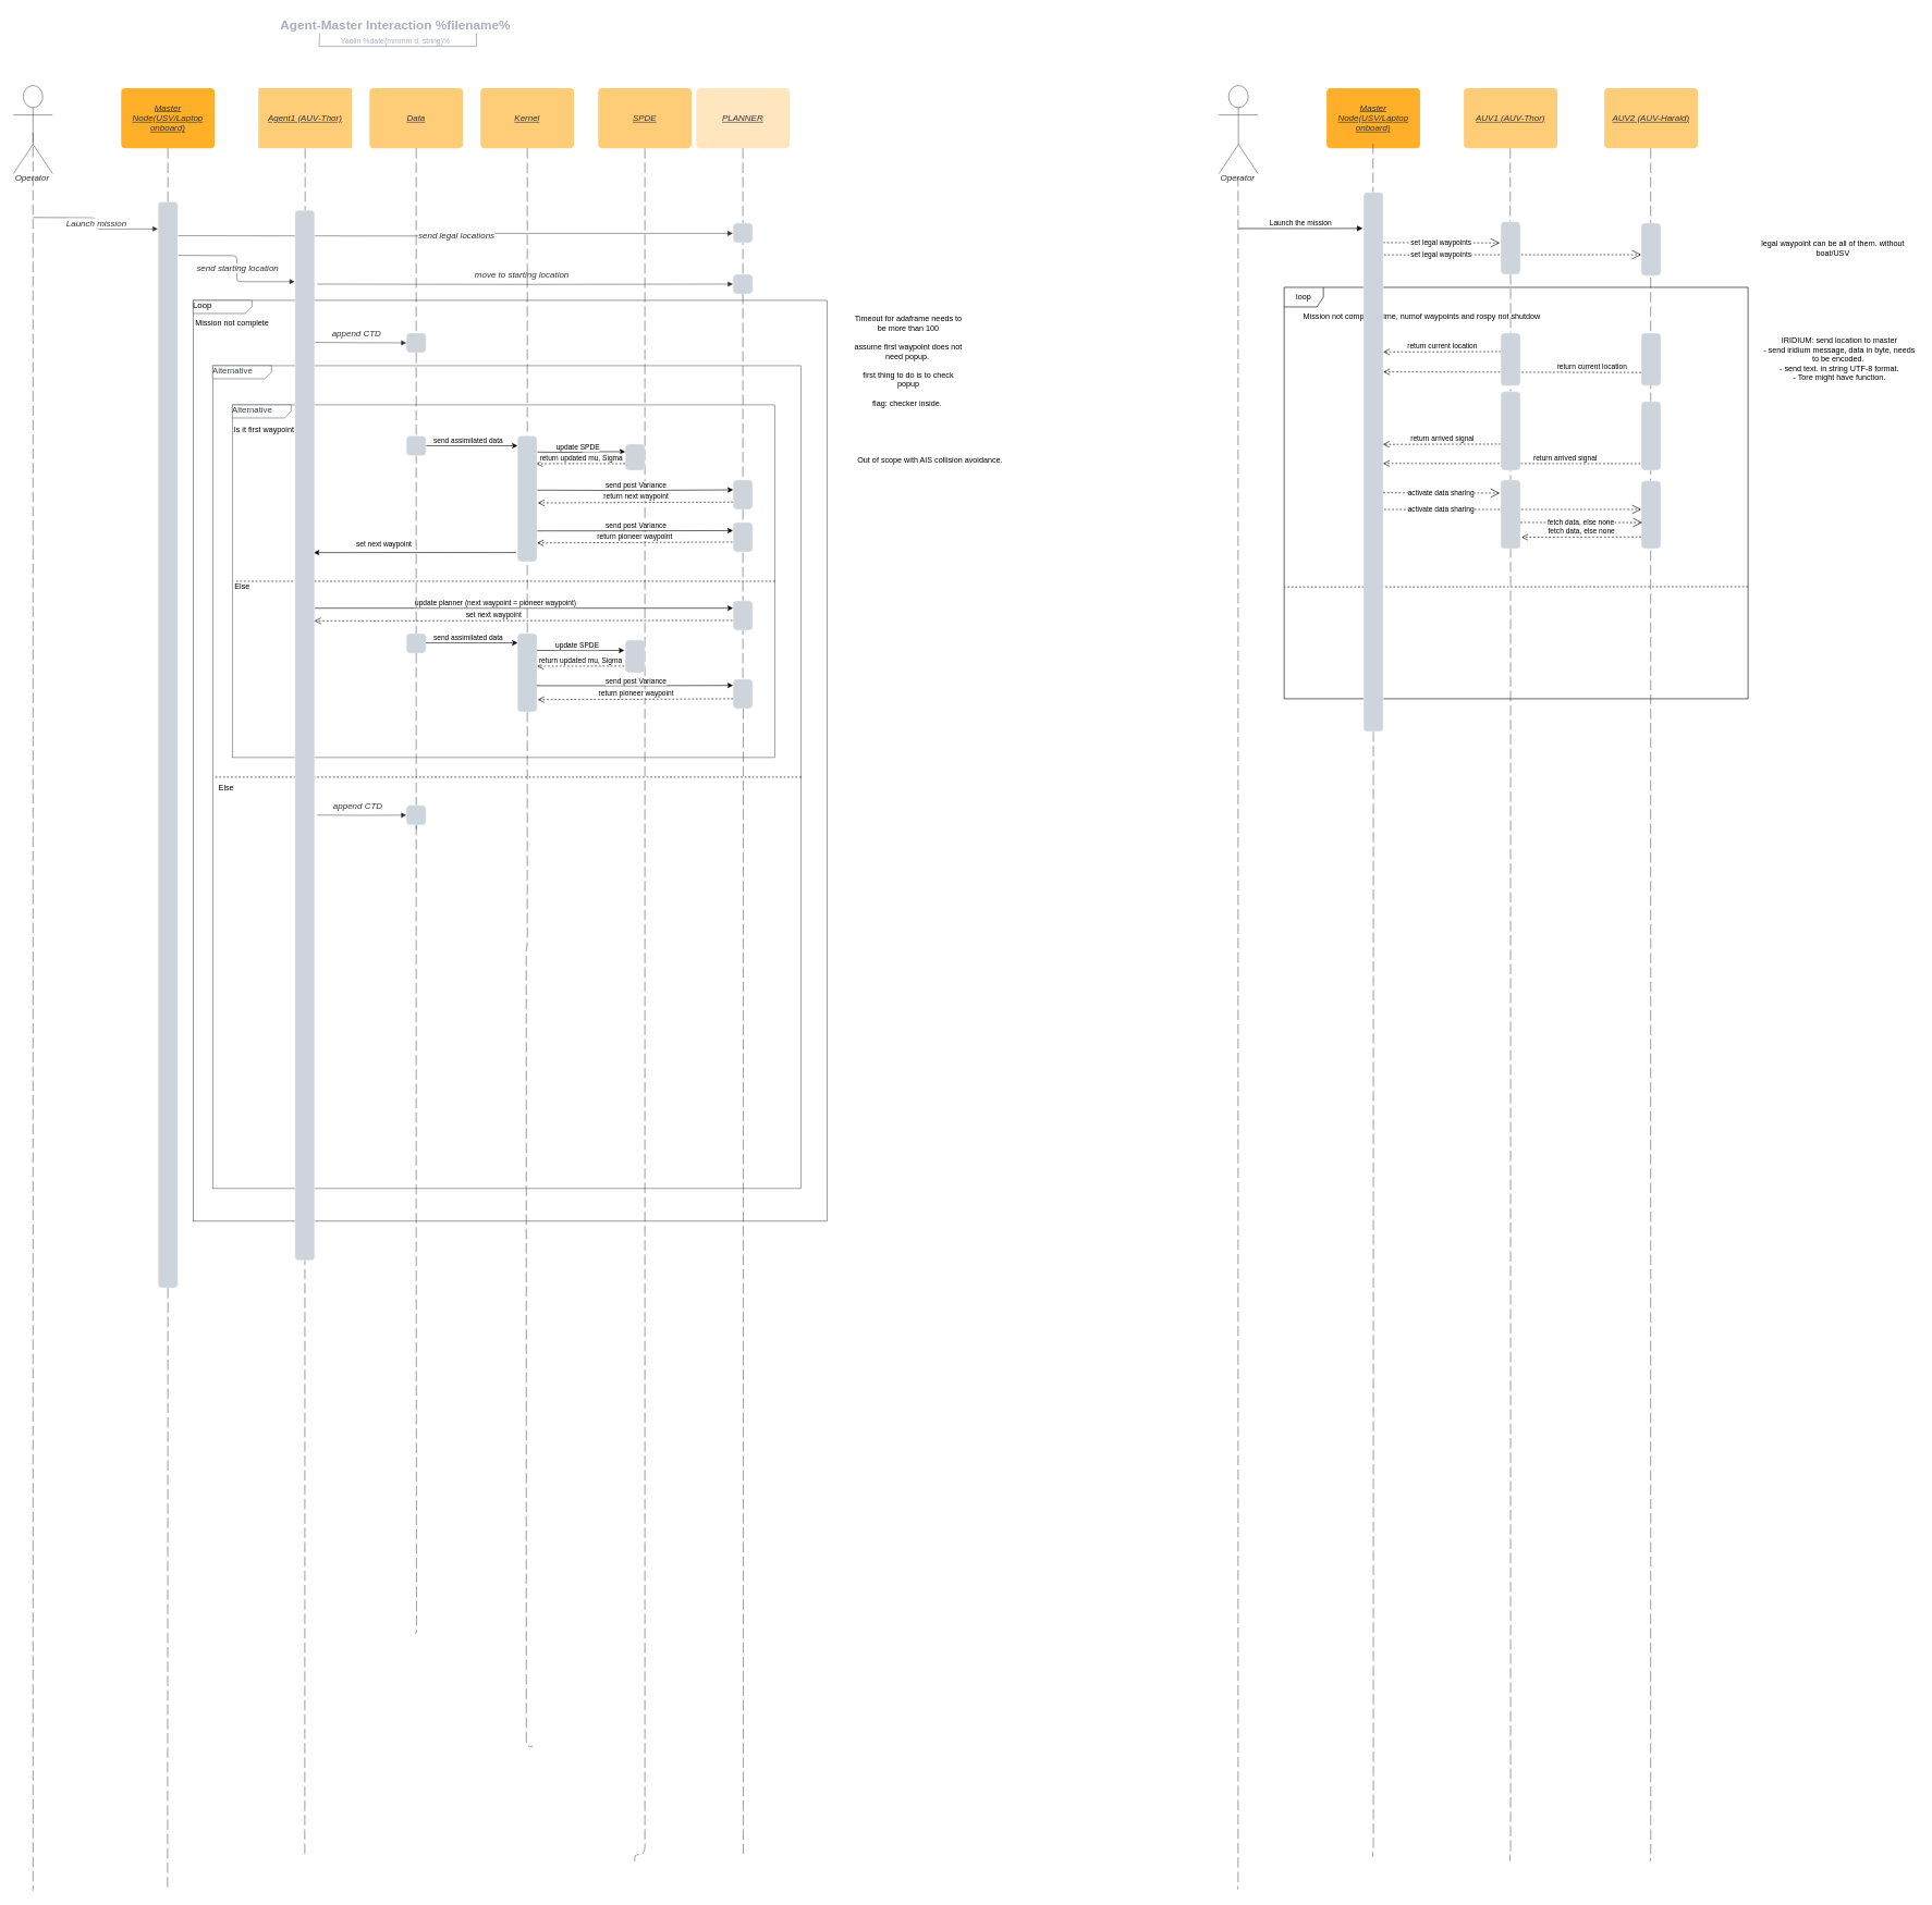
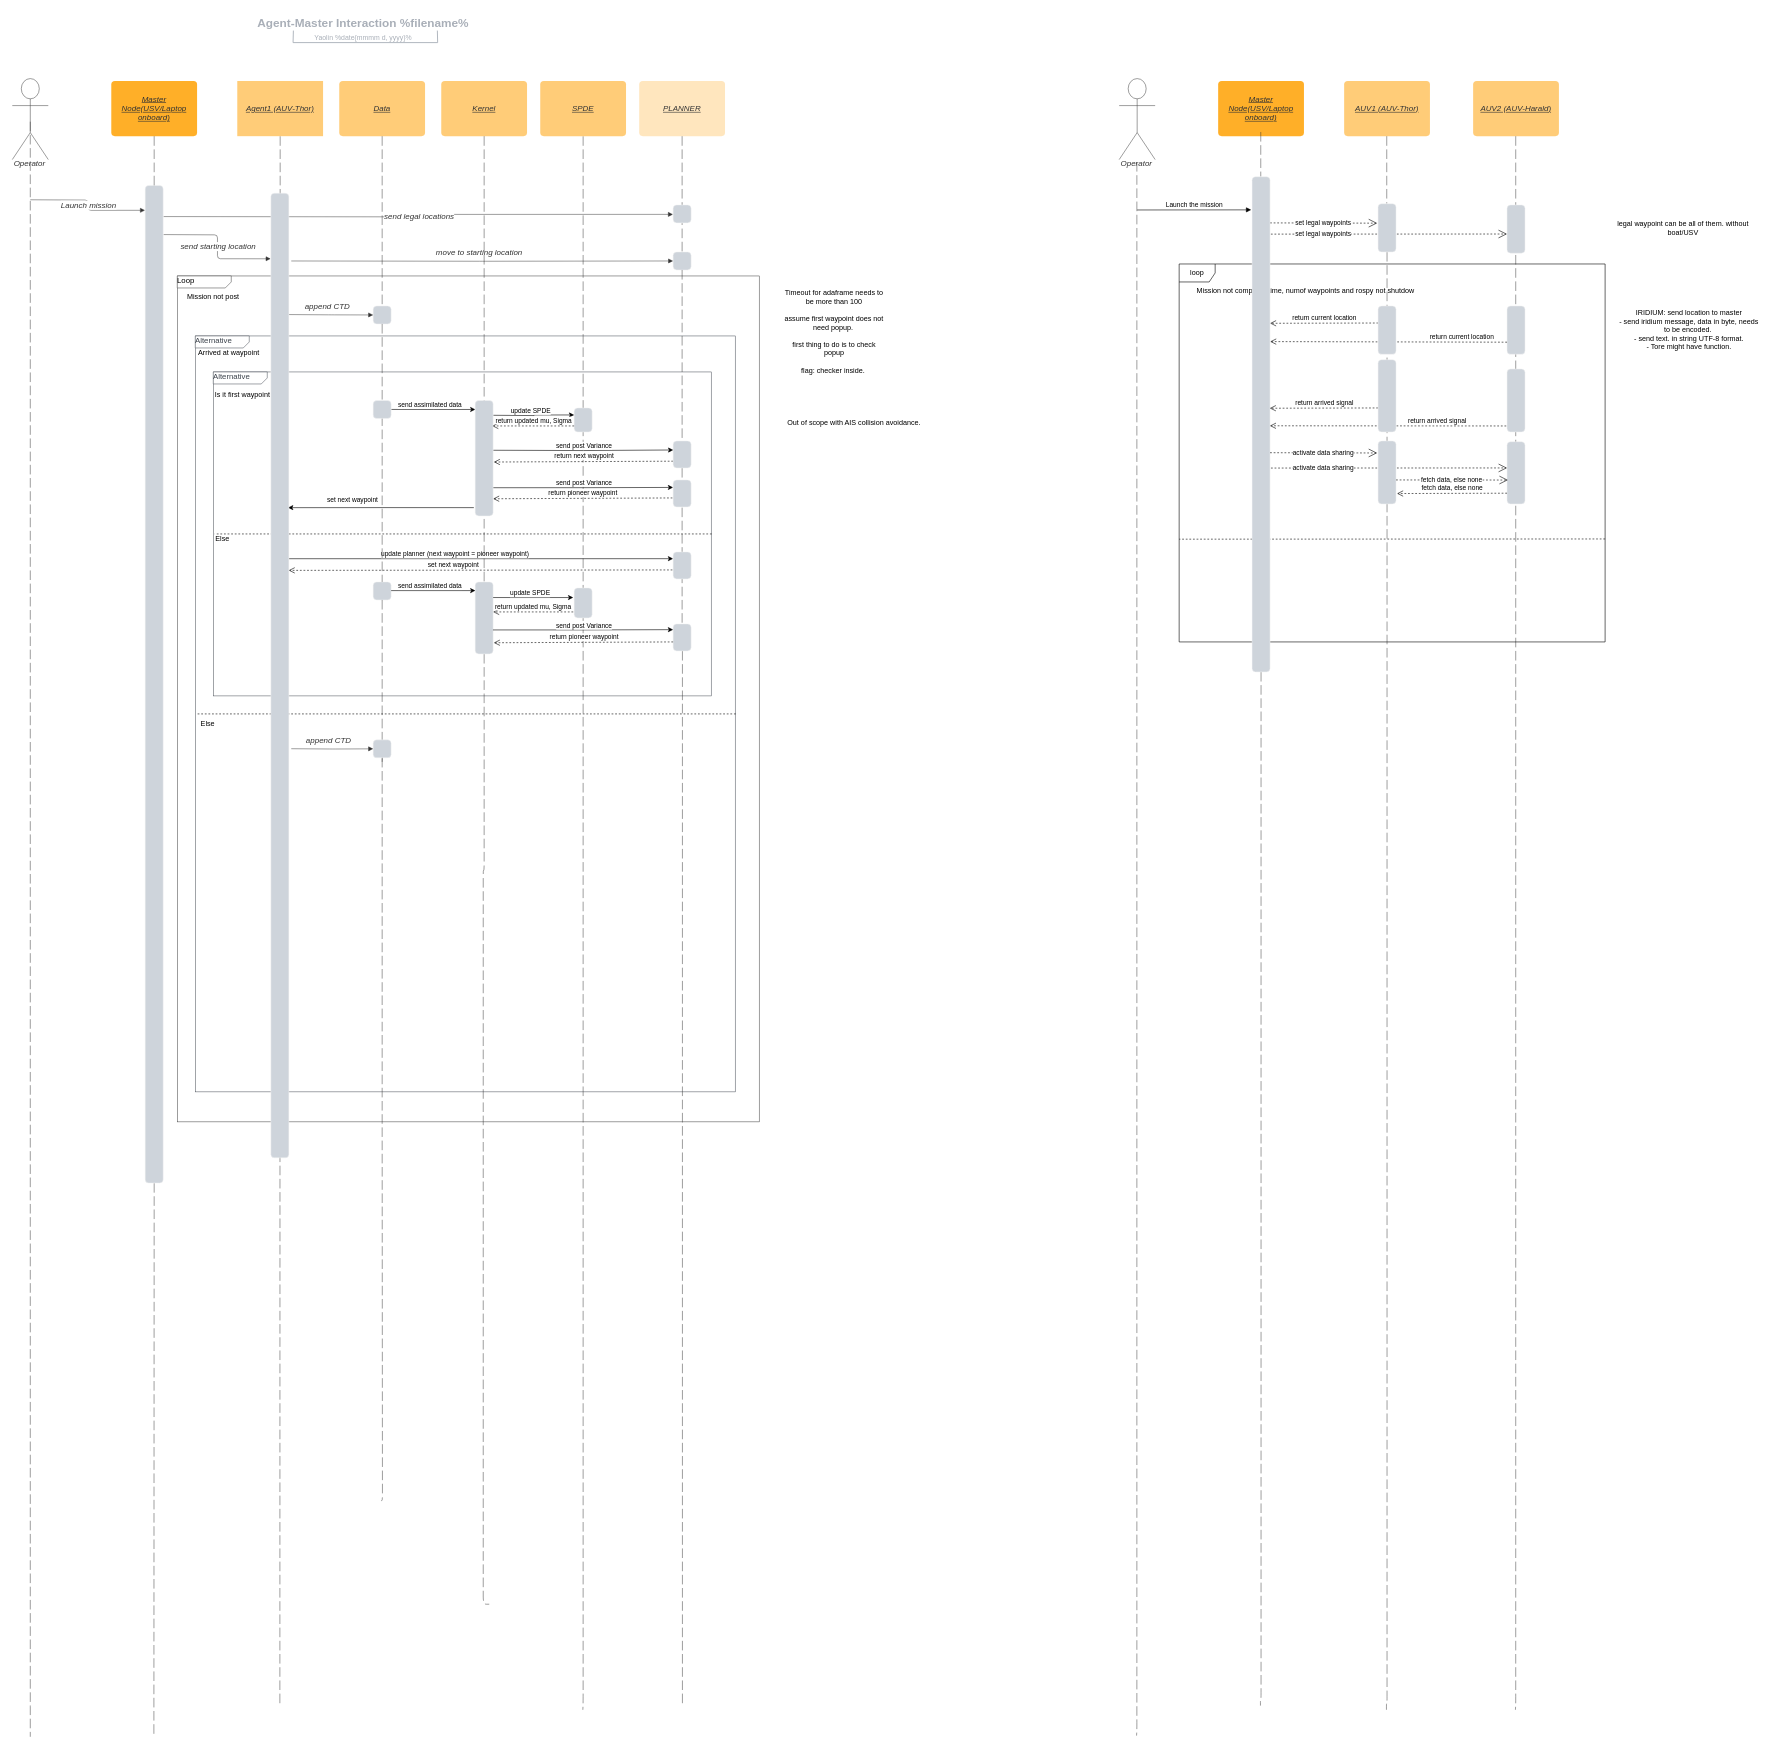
- <mxCell id="18" value="Yaolin %date{mmmm d, string}%" style="html=1;overflow=block;blockSpacing=1;whiteSpace=wrap;fontSize=11.5;fontColor=#a9afb8;align=center;spacingLeft=7;spacingRight=7;spacingTop=2;spacing=3;strokeOpacity=0;fillOpacity=0;rounded=1;absoluteArcSize=1;arcSize=12;fillColor=#ffffff;strokeWidth=1.5;" parent="16" vertex="1"><mxGeometry y="31" width="640" height="14" as="geometry" /></mxCell>
+ <mxCell id="18" value="Yaolin %date{mmmm d, yyyy}%" style="html=1;overflow=block;blockSpacing=1;whiteSpace=wrap;fontSize=11.5;fontColor=#a9afb8;align=center;spacingLeft=7;spacingRight=7;spacingTop=2;spacing=3;strokeOpacity=0;fillOpacity=0;rounded=1;absoluteArcSize=1;arcSize=12;fillColor=#ffffff;strokeWidth=1.5;" parent="16" vertex="1"><mxGeometry y="31" width="640" height="14" as="geometry" /></mxCell>
- <mxCell id="26" value="SPDE" style="html=1;overflow=block;blockSpacing=1;whiteSpace=wrap;fontSize=13.3;fontColor=#333333;fontStyle=6;align=center;spacing=0;strokeOpacity=0;fillOpacity=100;rounded=1;absoluteArcSize=1;arcSize=12;fillColor=#ffcc78;strokeWidth=0.8;" parent="1" vertex="1"><mxGeometry x="915" y="134" width="143" height="92" as="geometry" /></mxCell>
+ <mxCell id="26" value="SPDE" style="html=1;overflow=block;blockSpacing=1;whiteSpace=wrap;fontSize=13.3;fontColor=#333333;fontStyle=6;align=center;spacing=0;strokeOpacity=0;fillOpacity=100;rounded=1;absoluteArcSize=1;arcSize=12;fillColor=#ffcc78;strokeWidth=0.8;" parent="1" vertex="1"><mxGeometry x="900" y="134" width="143" height="92" as="geometry" /></mxCell>
- <mxCell id="27" value="Mission not complete" style="text;html=1;strokeColor=none;fillColor=none;align=center;verticalAlign=middle;whiteSpace=wrap;rounded=0;" parent="1" vertex="1"><mxGeometry x="275" y="479" width="160" height="30" as="geometry" /></mxCell>
+ <mxCell id="27" value="Mission not post" style="text;html=1;strokeColor=none;fillColor=none;align=center;verticalAlign=middle;whiteSpace=wrap;rounded=0;" parent="1" vertex="1"><mxGeometry x="275" y="479" width="160" height="30" as="geometry" /></mxCell>
+ <mxCell id="34" value="Arrived at waypoint" style="text;html=1;strokeColor=none;fillColor=none;align=center;verticalAlign=middle;whiteSpace=wrap;rounded=0;" parent="1" vertex="1"><mxGeometry x="325" y="560.8" width="112" height="53.2" as="geometry" /></mxCell>
